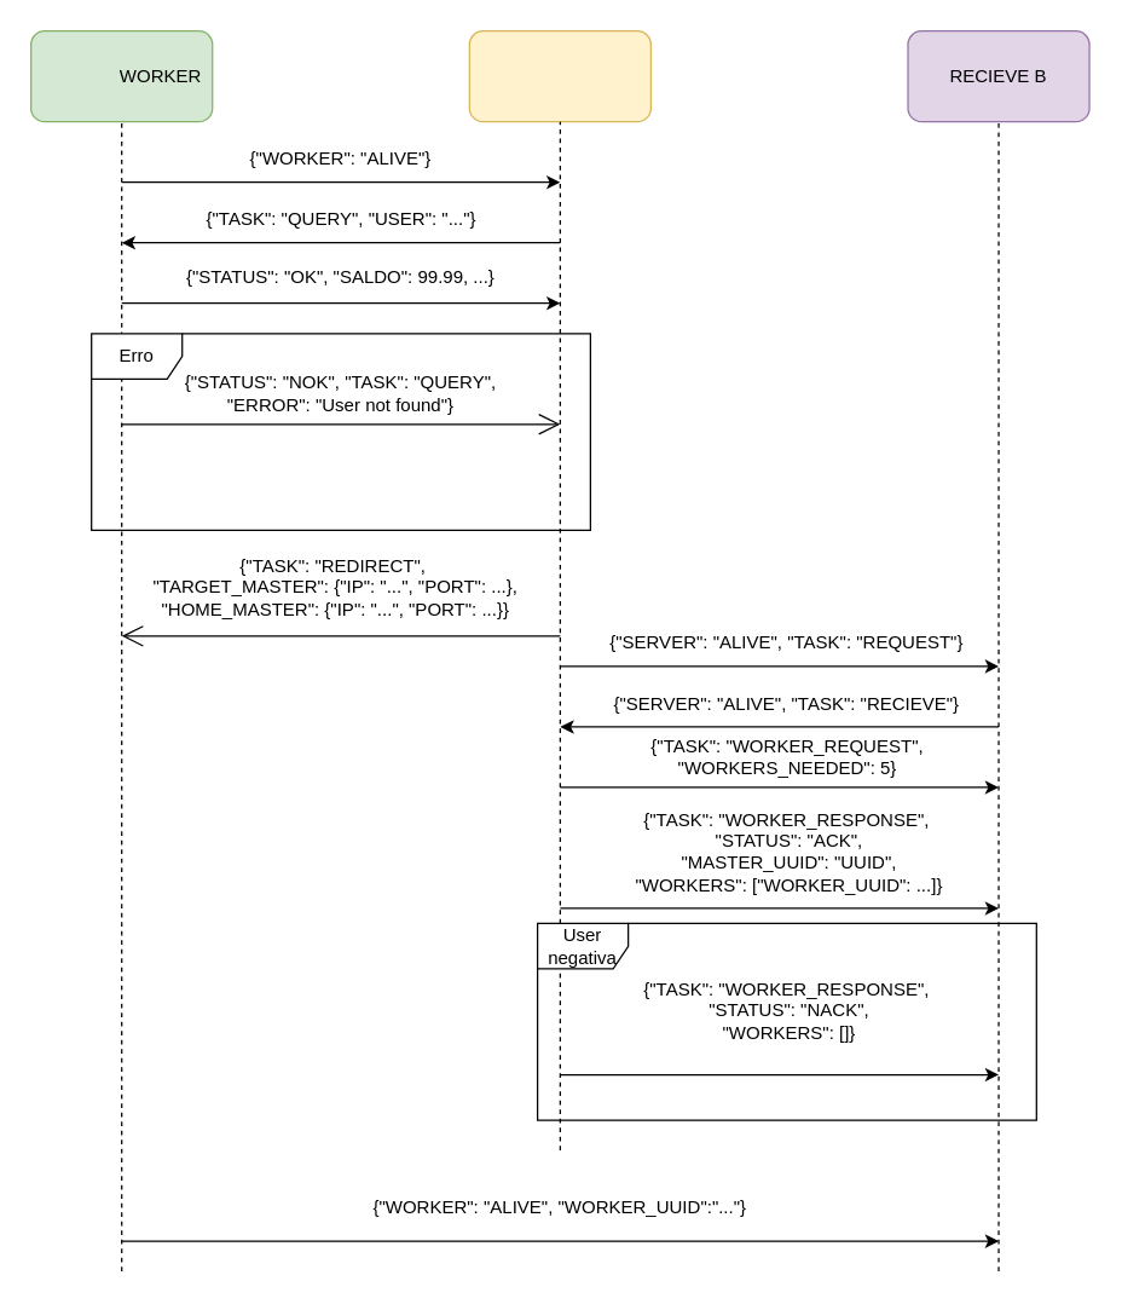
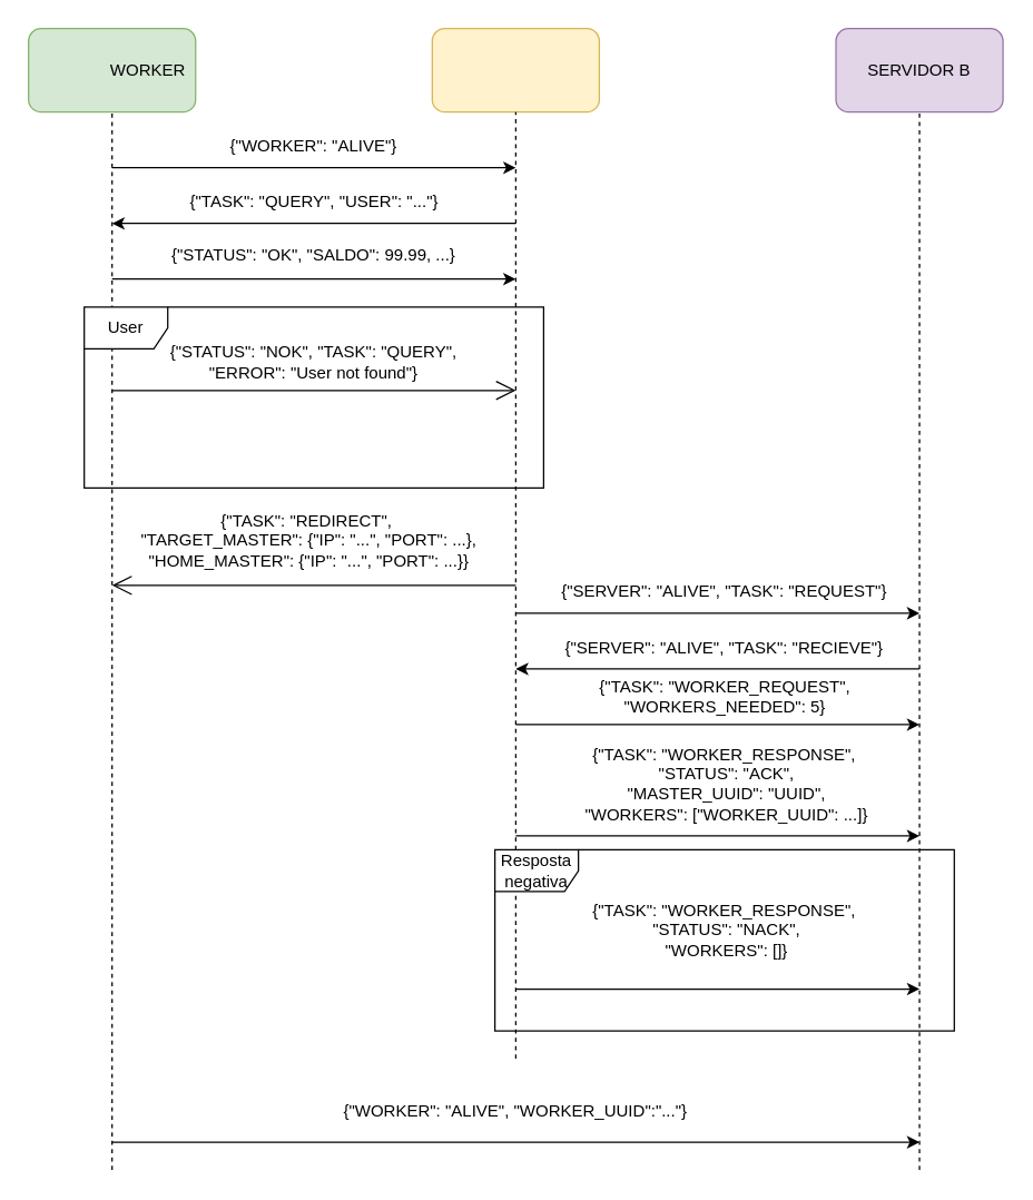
- <mxCell id="9" value="RECIEVE B" style="text;html=1;align=center;verticalAlign=middle;whiteSpace=wrap;rounded=0;" vertex="1" parent="1"><mxGeometry x="620" y="35" width="80" height="30" as="geometry" /></mxCell>
+ <mxCell id="9" value="SERVIDOR B" style="text;html=1;align=center;verticalAlign=middle;whiteSpace=wrap;rounded=0;" vertex="1" parent="1"><mxGeometry x="620" y="35" width="80" height="30" as="geometry" /></mxCell>
- <mxCell id="16" value="Erro" style="shape=umlFrame;whiteSpace=wrap;html=1;pointerEvents=0;" vertex="1" parent="1"><mxGeometry x="60" y="220" width="330" height="130" as="geometry" /></mxCell>
+ <mxCell id="16" value="User" style="shape=umlFrame;whiteSpace=wrap;html=1;pointerEvents=0;" vertex="1" parent="1"><mxGeometry x="60" y="220" width="330" height="130" as="geometry" /></mxCell>
- <mxCell id="29" value="User negativa" style="shape=umlFrame;whiteSpace=wrap;html=1;pointerEvents=0;" vertex="1" parent="1"><mxGeometry x="355" y="610" width="330" height="130" as="geometry" /></mxCell>
+ <mxCell id="29" value="Resposta negativa" style="shape=umlFrame;whiteSpace=wrap;html=1;pointerEvents=0;" vertex="1" parent="1"><mxGeometry x="355" y="610" width="330" height="130" as="geometry" /></mxCell>
